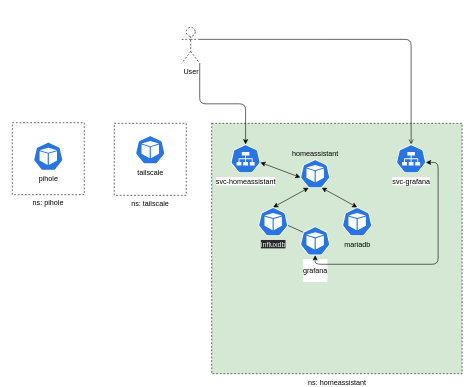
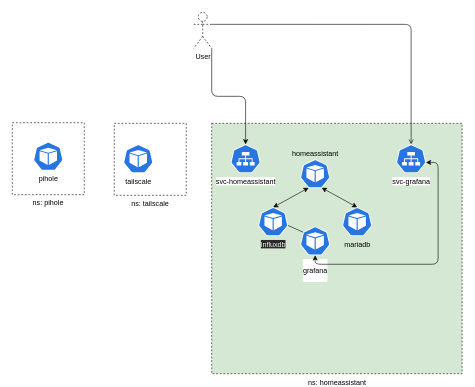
- <mxCell id="13" value="User" style="shape=umlActor;verticalLabelPosition=bottom;verticalAlign=top;html=1;outlineConnect=0;dashed=1;labelBackgroundColor=default;fontColor=default;" vertex="1" parent="1"><mxGeometry x="302.5" y="45" width="30" height="60" as="geometry" /></mxCell>
+ <mxCell id="13" value="User" style="shape=umlActor;verticalLabelPosition=bottom;verticalAlign=top;html=1;outlineConnect=0;dashed=1;labelBackgroundColor=default;fontColor=default;" vertex="1" parent="1"><mxGeometry x="322.5" y="20" width="30" height="60" as="geometry" /></mxCell>
- <mxCell id="10" value="tailscale" style="sketch=0;html=1;dashed=0;whitespace=wrap;fillColor=#2875E2;strokeColor=#ffffff;points=[[0.005,0.63,0],[0.1,0.2,0],[0.9,0.2,0],[0.5,0,0],[0.995,0.63,0],[0.72,0.99,0],[0.5,1,0],[0.28,0.99,0]];shape=mxgraph.kubernetes.icon;prIcon=pod;labelPosition=center;verticalLabelPosition=bottom;align=center;verticalAlign=top;" vertex="1" parent="1"><mxGeometry x="225" y="225" width="50" height="48" as="geometry" /></mxCell>
+ <mxCell id="10" value="tailscale" style="sketch=0;html=1;dashed=0;whitespace=wrap;fillColor=#2875E2;strokeColor=#ffffff;points=[[0.005,0.63,0],[0.1,0.2,0],[0.9,0.2,0],[0.5,0,0],[0.995,0.63,0],[0.72,0.99,0],[0.5,1,0],[0.28,0.99,0]];shape=mxgraph.kubernetes.icon;prIcon=pod;labelPosition=center;verticalLabelPosition=bottom;align=center;verticalAlign=top;" vertex="1" parent="1"><mxGeometry x="205" y="240" width="50" height="48" as="geometry" /></mxCell>
- <mxCell id="16" value="" style="endArrow=classic;startArrow=classic;html=1;fontColor=default;entryX=0.005;entryY=0.63;entryDx=0;entryDy=0;entryPerimeter=0;exitX=0.995;exitY=0.63;exitDx=0;exitDy=0;exitPerimeter=0;" edge="1" parent="1" source="12" target="7"><mxGeometry width="50" height="50" relative="1" as="geometry"><mxPoint x="260" y="370" as="sourcePoint" /><mxPoint x="310" y="320" as="targetPoint" /></mxGeometry></mxCell>
